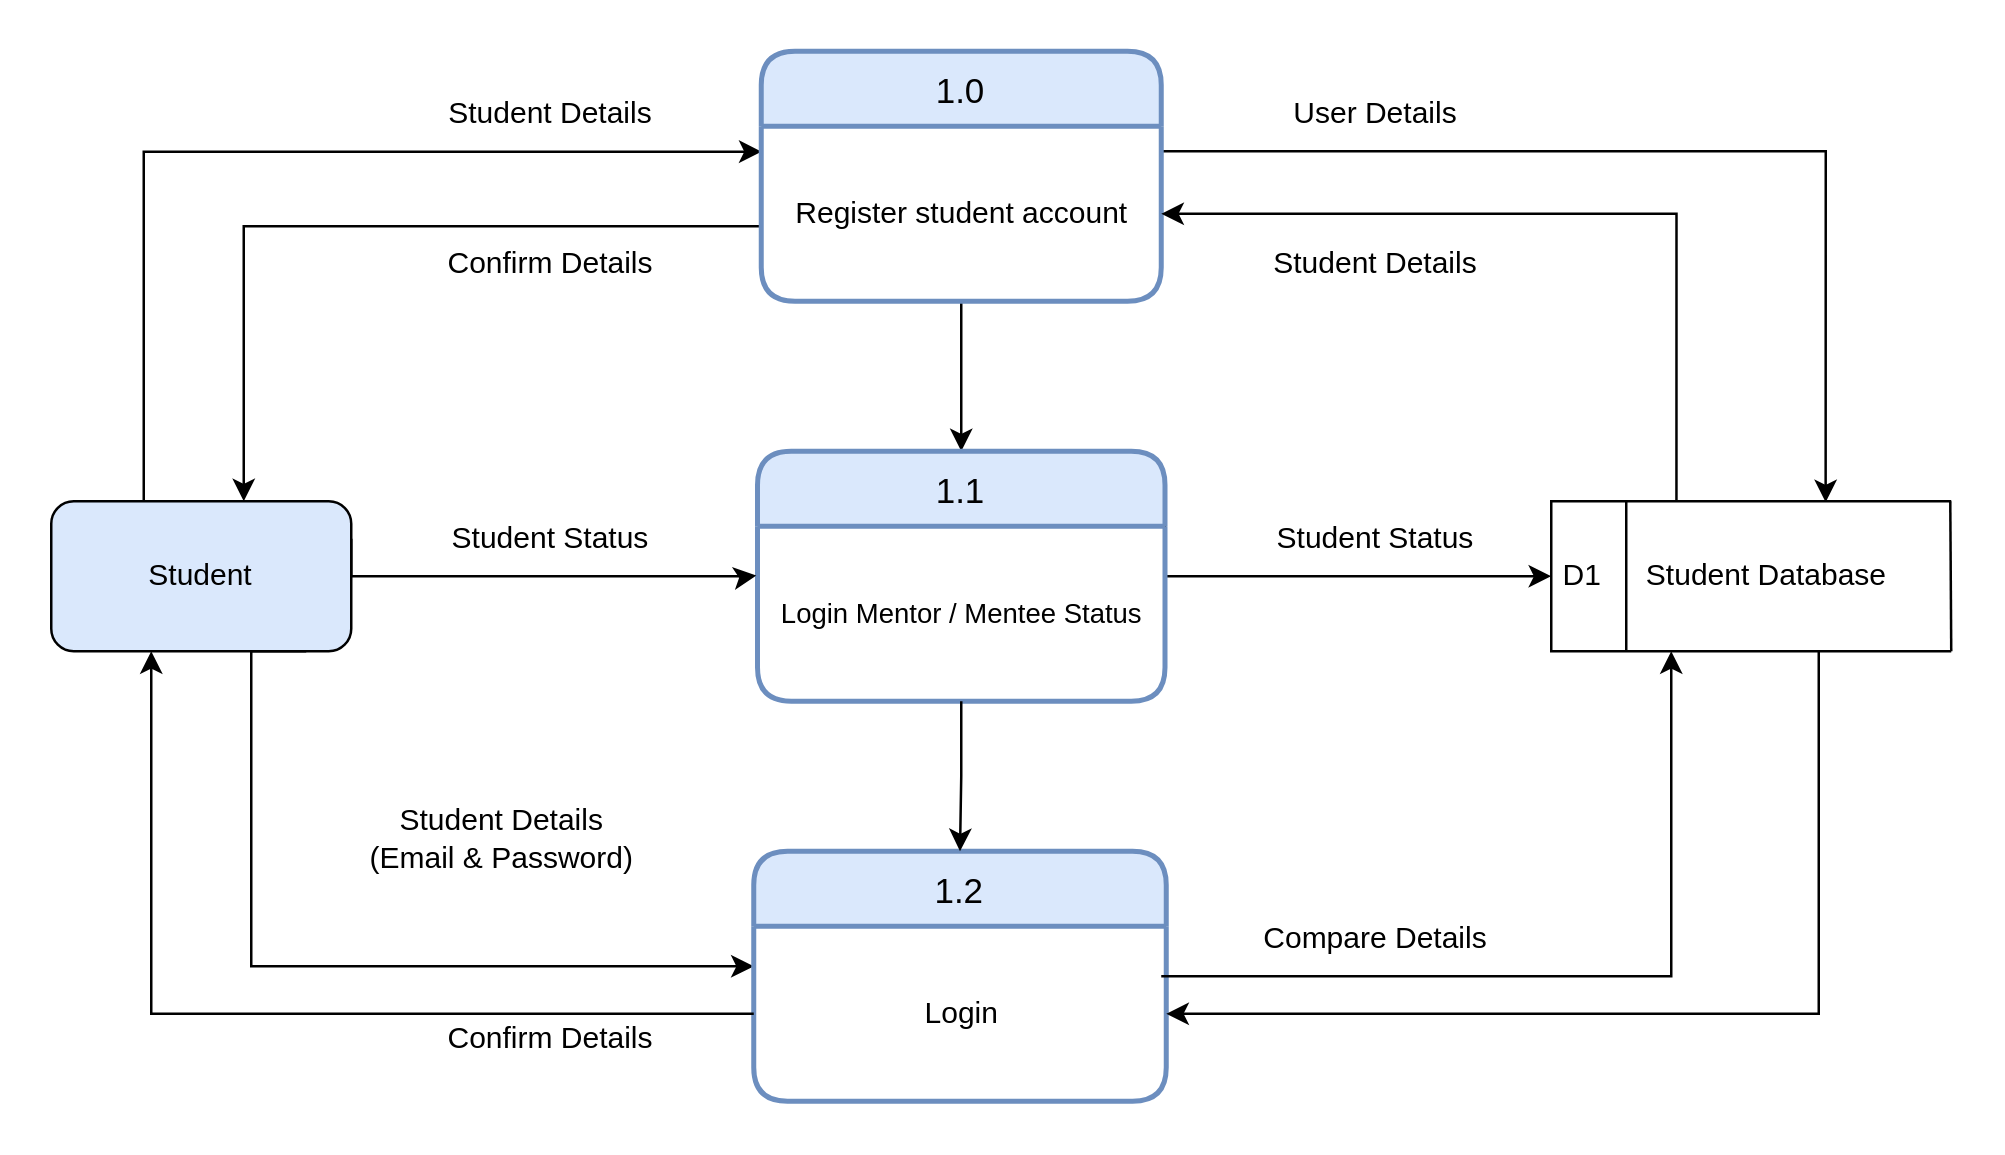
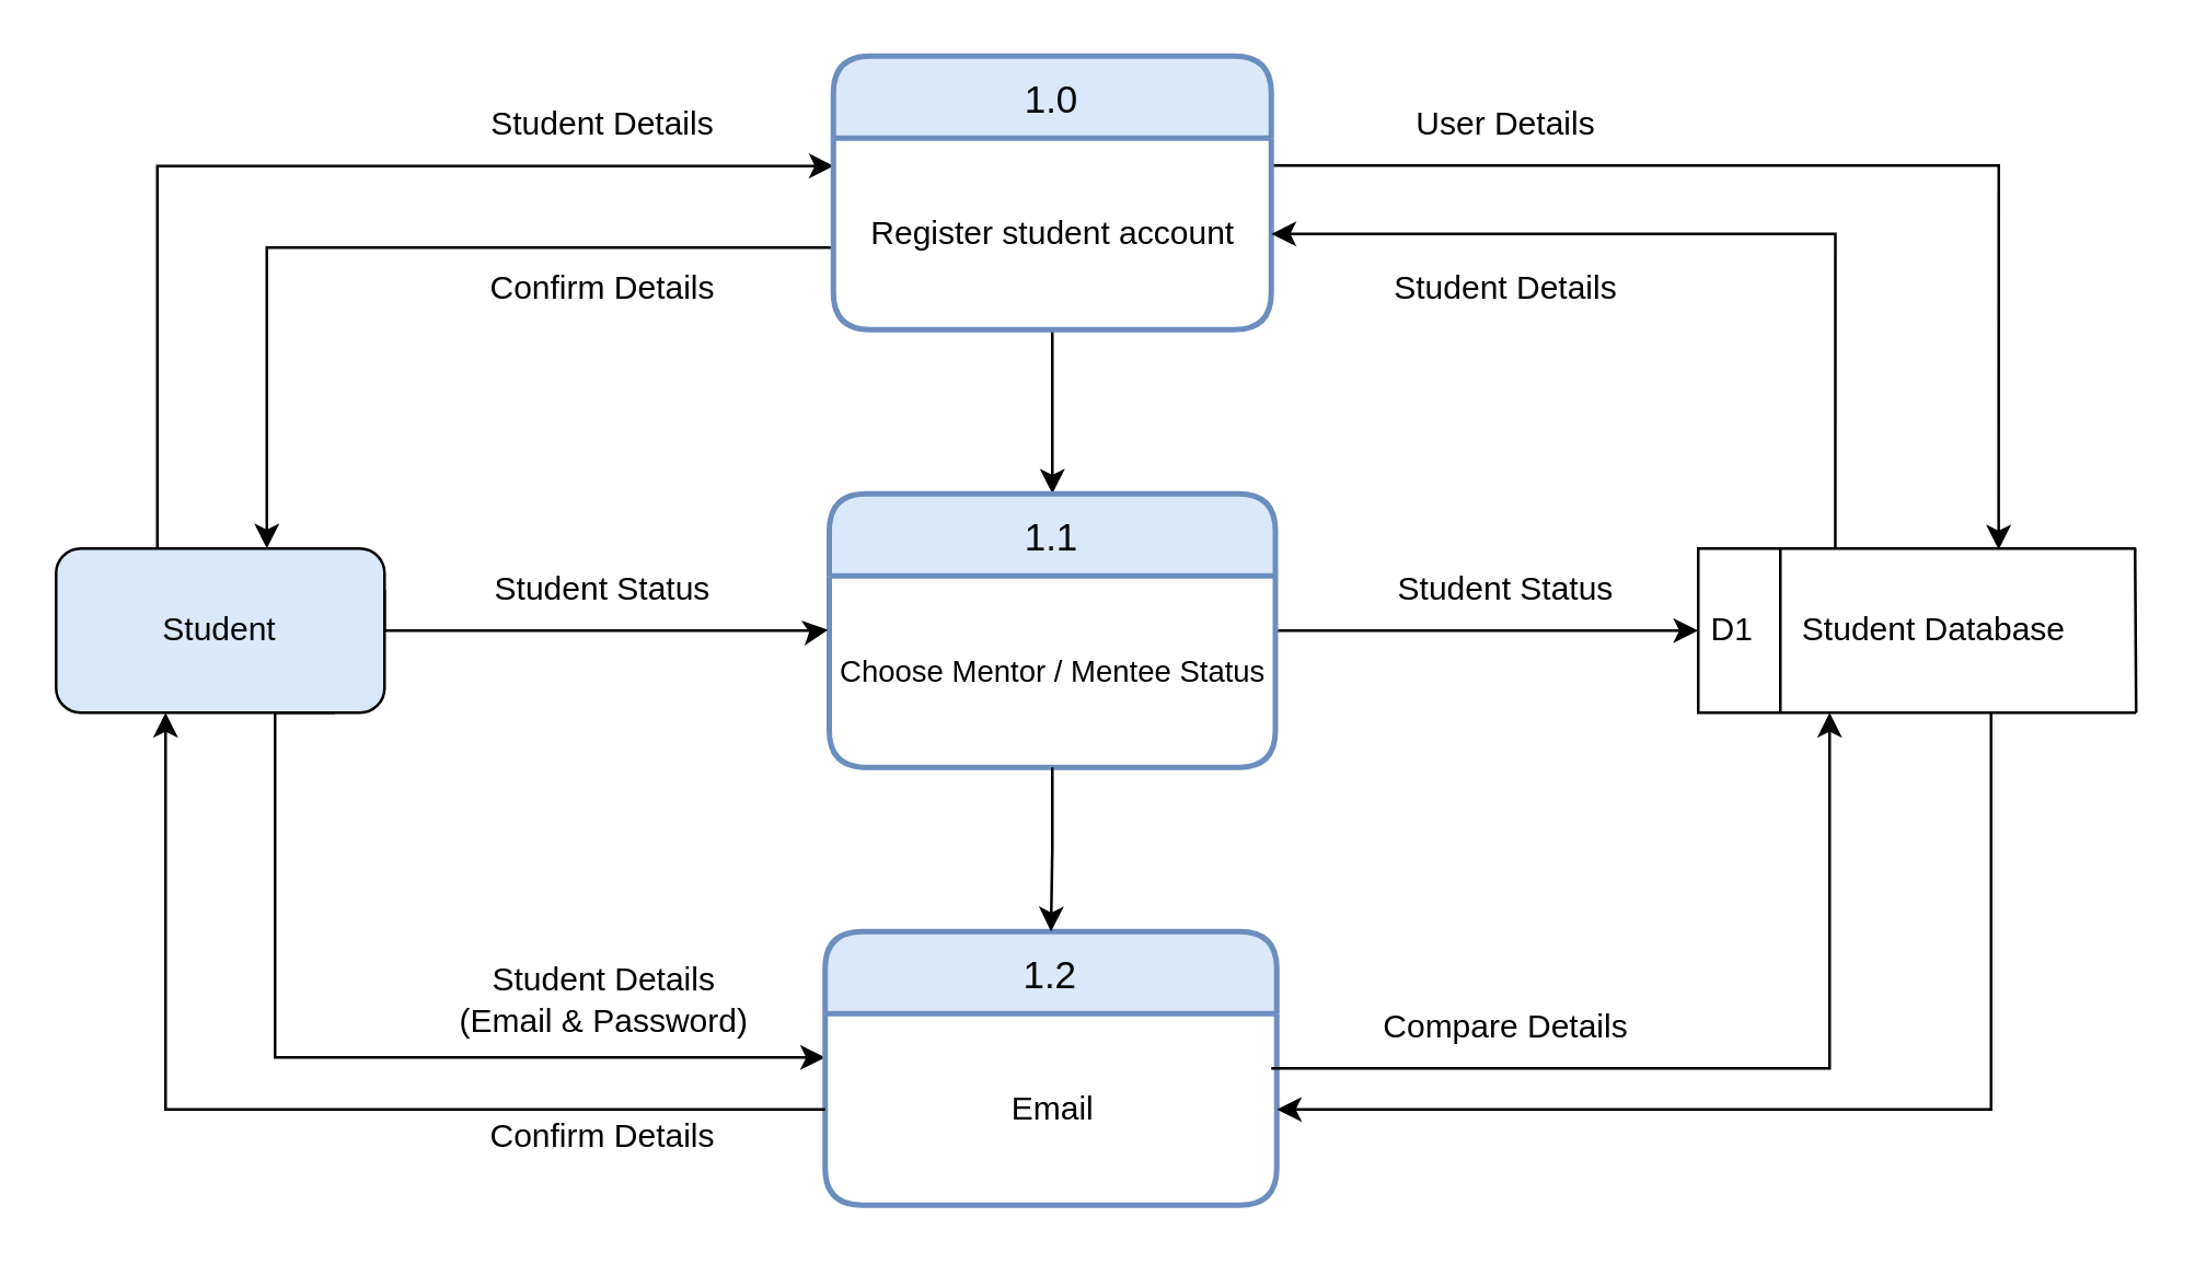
- <mxCell id="5" value="&lt;font style=&quot;font-size: 11px;&quot;&gt;Login Mentor / Mentee Status&lt;/font&gt;" style="text;html=1;align=center;verticalAlign=middle;resizable=0;points=[];autosize=1;strokeColor=none;fillColor=none;" parent="4" vertex="1"><mxGeometry y="30" width="163" height="70" as="geometry" /></mxCell>
+ <mxCell id="5" value="&lt;font style=&quot;font-size: 11px;&quot;&gt;Choose Mentor / Mentee Status&lt;/font&gt;" style="text;html=1;align=center;verticalAlign=middle;resizable=0;points=[];autosize=1;strokeColor=none;fillColor=none;" parent="4" vertex="1"><mxGeometry y="30" width="163" height="70" as="geometry" /></mxCell>
- <mxCell id="17" value="Student Details (Email &amp;amp; Password)" style="text;html=1;strokeColor=none;fillColor=none;align=center;verticalAlign=middle;whiteSpace=wrap;rounded=0;" parent="1" vertex="1"><mxGeometry x="141.5" y="320" width="117" height="30" as="geometry" /></mxCell>
+ <mxCell id="17" value="Student Details (Email &amp;amp; Password)" style="text;html=1;strokeColor=none;fillColor=none;align=center;verticalAlign=middle;whiteSpace=wrap;rounded=0;" parent="1" vertex="1"><mxGeometry x="161.5" y="350" width="117" height="30" as="geometry" /></mxCell>
- <mxCell id="13" value="&lt;font style=&quot;font-size: 12px;&quot;&gt;Login&lt;/font&gt;" style="text;html=1;align=center;verticalAlign=middle;resizable=0;points=[];autosize=1;strokeColor=none;fillColor=none;" parent="12" vertex="1"><mxGeometry y="30" width="165" height="70" as="geometry" /></mxCell>
+ <mxCell id="13" value="&lt;font style=&quot;font-size: 12px;&quot;&gt;Email&lt;/font&gt;" style="text;html=1;align=center;verticalAlign=middle;resizable=0;points=[];autosize=1;strokeColor=none;fillColor=none;" parent="12" vertex="1"><mxGeometry y="30" width="165" height="70" as="geometry" /></mxCell>
